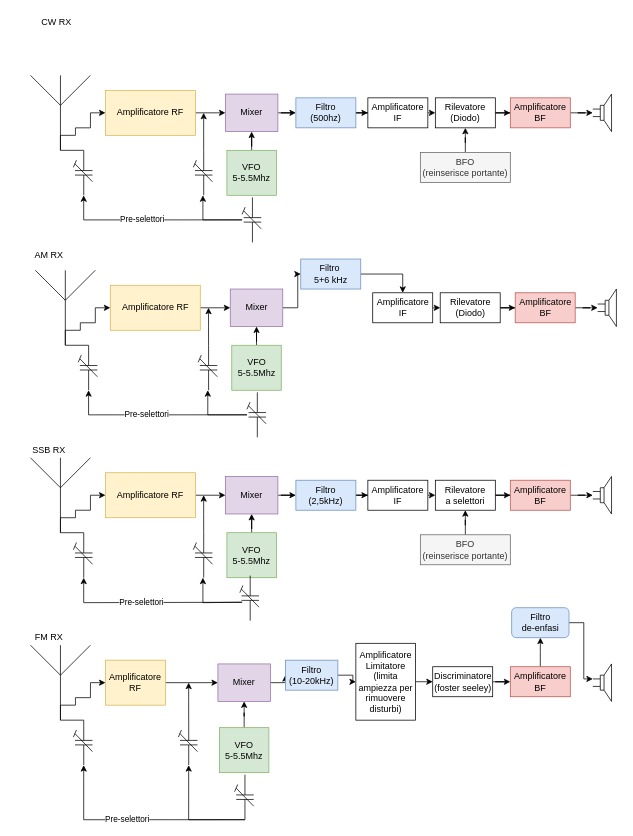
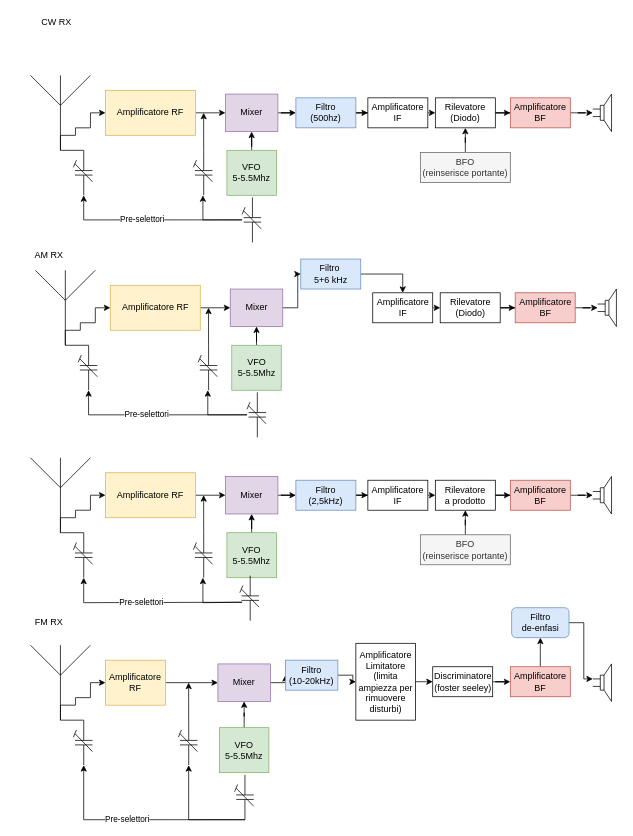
- <mxCell id="79" value="SSB RX" style="text;html=1;strokeColor=none;fillColor=none;align=center;verticalAlign=middle;whiteSpace=wrap;rounded=0;" parent="1" vertex="1"><mxGeometry y="590" width="90" height="20" as="geometry" x="20" /></mxCell>
- <mxCell id="72" value="Rilevatore&lt;br&gt;a selettori" style="rounded=0;whiteSpace=wrap;html=1;" parent="1" vertex="1"><mxGeometry x="580" y="640" width="80" height="40" as="geometry" /></mxCell>
+ <mxCell id="72" value="Rilevatore&lt;br&gt;a prodotto" style="rounded=0;whiteSpace=wrap;html=1;" parent="1" vertex="1"><mxGeometry x="580" y="640" width="80" height="40" as="geometry" /></mxCell>
- <mxCell id="104" value="FM RX" style="text;html=1;strokeColor=none;fillColor=none;align=center;verticalAlign=middle;whiteSpace=wrap;rounded=0;" parent="1" vertex="1"><mxGeometry y="840" width="90" height="20" as="geometry" x="20" /></mxCell>
+ <mxCell id="104" value="FM RX" style="text;html=1;strokeColor=none;fillColor=none;align=center;verticalAlign=middle;whiteSpace=wrap;rounded=0;" parent="1" vertex="1"><mxGeometry x="20" y="820" width="90" height="20" as="geometry" /></mxCell>
